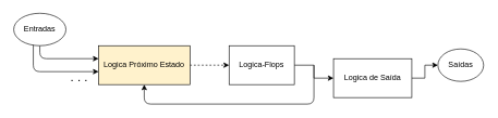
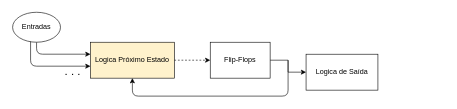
- <mxCell id="8" value="Logica-Flops" style="rounded=0;whiteSpace=wrap;html=1;" vertex="1" parent="1"><mxGeometry x="350" y="70" width="100" height="60" as="geometry" /></mxCell>
+ <mxCell id="8" value="Flip-Flops" style="rounded=0;whiteSpace=wrap;html=1;" vertex="1" parent="1"><mxGeometry x="350" y="70" width="100" height="60" as="geometry" /></mxCell>
- <mxCell id="9" style="edgeStyle=orthogonalEdgeStyle;rounded=0;orthogonalLoop=1;jettySize=auto;html=1;exitX=1;exitY=0.5;exitDx=0;exitDy=0;entryX=0;entryY=0.5;entryDx=0;entryDy=0;" edge="1" parent="1" source="10" target="11"><mxGeometry relative="1" as="geometry" /></mxCell>
- <mxCell id="11" value="Saídas" style="ellipse;whiteSpace=wrap;html=1;" vertex="1" parent="1"><mxGeometry x="670" y="75" width="70" height="50" as="geometry" /></mxCell>
